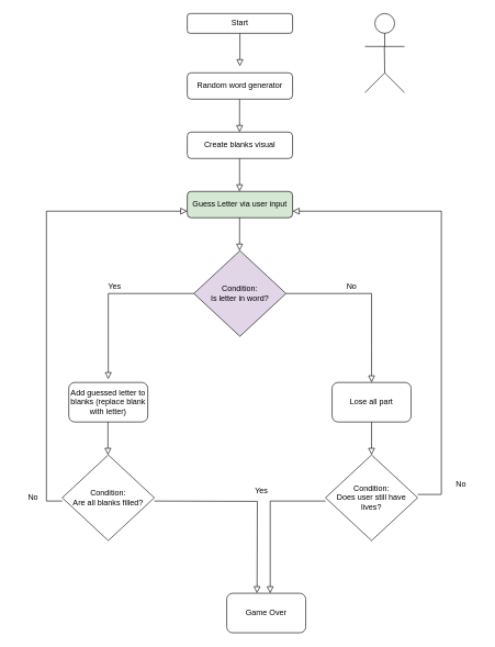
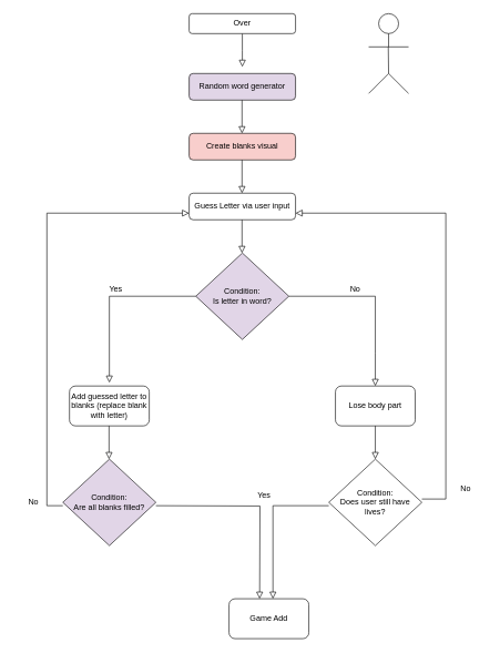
- <mxCell id="3" value="Start" style="rounded=1;whiteSpace=wrap;html=1;fontSize=12;glass=0;strokeWidth=1;shadow=0;" parent="1" vertex="1"><mxGeometry x="284" y="20" width="160" height="30" as="geometry" /></mxCell>
+ <mxCell id="3" value="Over" style="rounded=1;whiteSpace=wrap;html=1;fontSize=12;glass=0;strokeWidth=1;shadow=0;" parent="1" vertex="1"><mxGeometry x="284" y="20" width="160" height="30" as="geometry" /></mxCell>
- <mxCell id="4" value="Random word generator" style="rounded=1;whiteSpace=wrap;html=1;" parent="1" vertex="1"><mxGeometry x="284" y="110" width="160" height="40" as="geometry" /></mxCell>
+ <mxCell id="4" value="Random word generator" style="rounded=1;whiteSpace=wrap;html=1;fillColor=#e1d5e7;" parent="1" vertex="1"><mxGeometry x="284" y="110" width="160" height="40" as="geometry" /></mxCell>
- <mxCell id="5" value="Create blanks visual" style="rounded=1;whiteSpace=wrap;html=1;" parent="1" vertex="1"><mxGeometry x="284" y="200" width="160" height="40" as="geometry" /></mxCell>
+ <mxCell id="5" value="Create blanks visual" style="rounded=1;whiteSpace=wrap;html=1;fillColor=#f8cecc;" parent="1" vertex="1"><mxGeometry x="284" y="200" width="160" height="40" as="geometry" /></mxCell>
- <mxCell id="7" value="Guess Letter via user input" style="rounded=1;whiteSpace=wrap;html=1;fillColor=#d5e8d4;" parent="1" vertex="1"><mxGeometry x="284" y="290" width="160" height="40" as="geometry" /></mxCell>
+ <mxCell id="7" value="Guess Letter via user input" style="rounded=1;whiteSpace=wrap;html=1;" parent="1" vertex="1"><mxGeometry x="284" y="290" width="160" height="40" as="geometry" /></mxCell>
- <mxCell id="20" value="Lose all part" style="rounded=1;whiteSpace=wrap;html=1;" parent="1" vertex="1"><mxGeometry x="504" y="580" width="120" height="60" as="geometry" /></mxCell>
+ <mxCell id="20" value="Lose body part" style="rounded=1;whiteSpace=wrap;html=1;" parent="1" vertex="1"><mxGeometry x="504" y="580" width="120" height="60" as="geometry" /></mxCell>
- <mxCell id="22" value="Condition:&lt;br&gt;Are all blanks filled?" style="rhombus;whiteSpace=wrap;html=1;" parent="1" vertex="1"><mxGeometry x="94" y="690" width="140" height="130" as="geometry" /></mxCell>
+ <mxCell id="22" value="Condition:&lt;br&gt;Are all blanks filled?" style="rhombus;whiteSpace=wrap;html=1;fillColor=#e1d5e7;" parent="1" vertex="1"><mxGeometry x="94" y="690" width="140" height="130" as="geometry" /></mxCell>
- <mxCell id="33" value="Game Over" style="rounded=1;whiteSpace=wrap;html=1;" parent="1" vertex="1"><mxGeometry x="344" y="900" width="120" height="60" as="geometry" /></mxCell>
+ <mxCell id="33" value="Game Add" style="rounded=1;whiteSpace=wrap;html=1;" parent="1" vertex="1"><mxGeometry x="344" y="900" width="120" height="60" as="geometry" /></mxCell>
